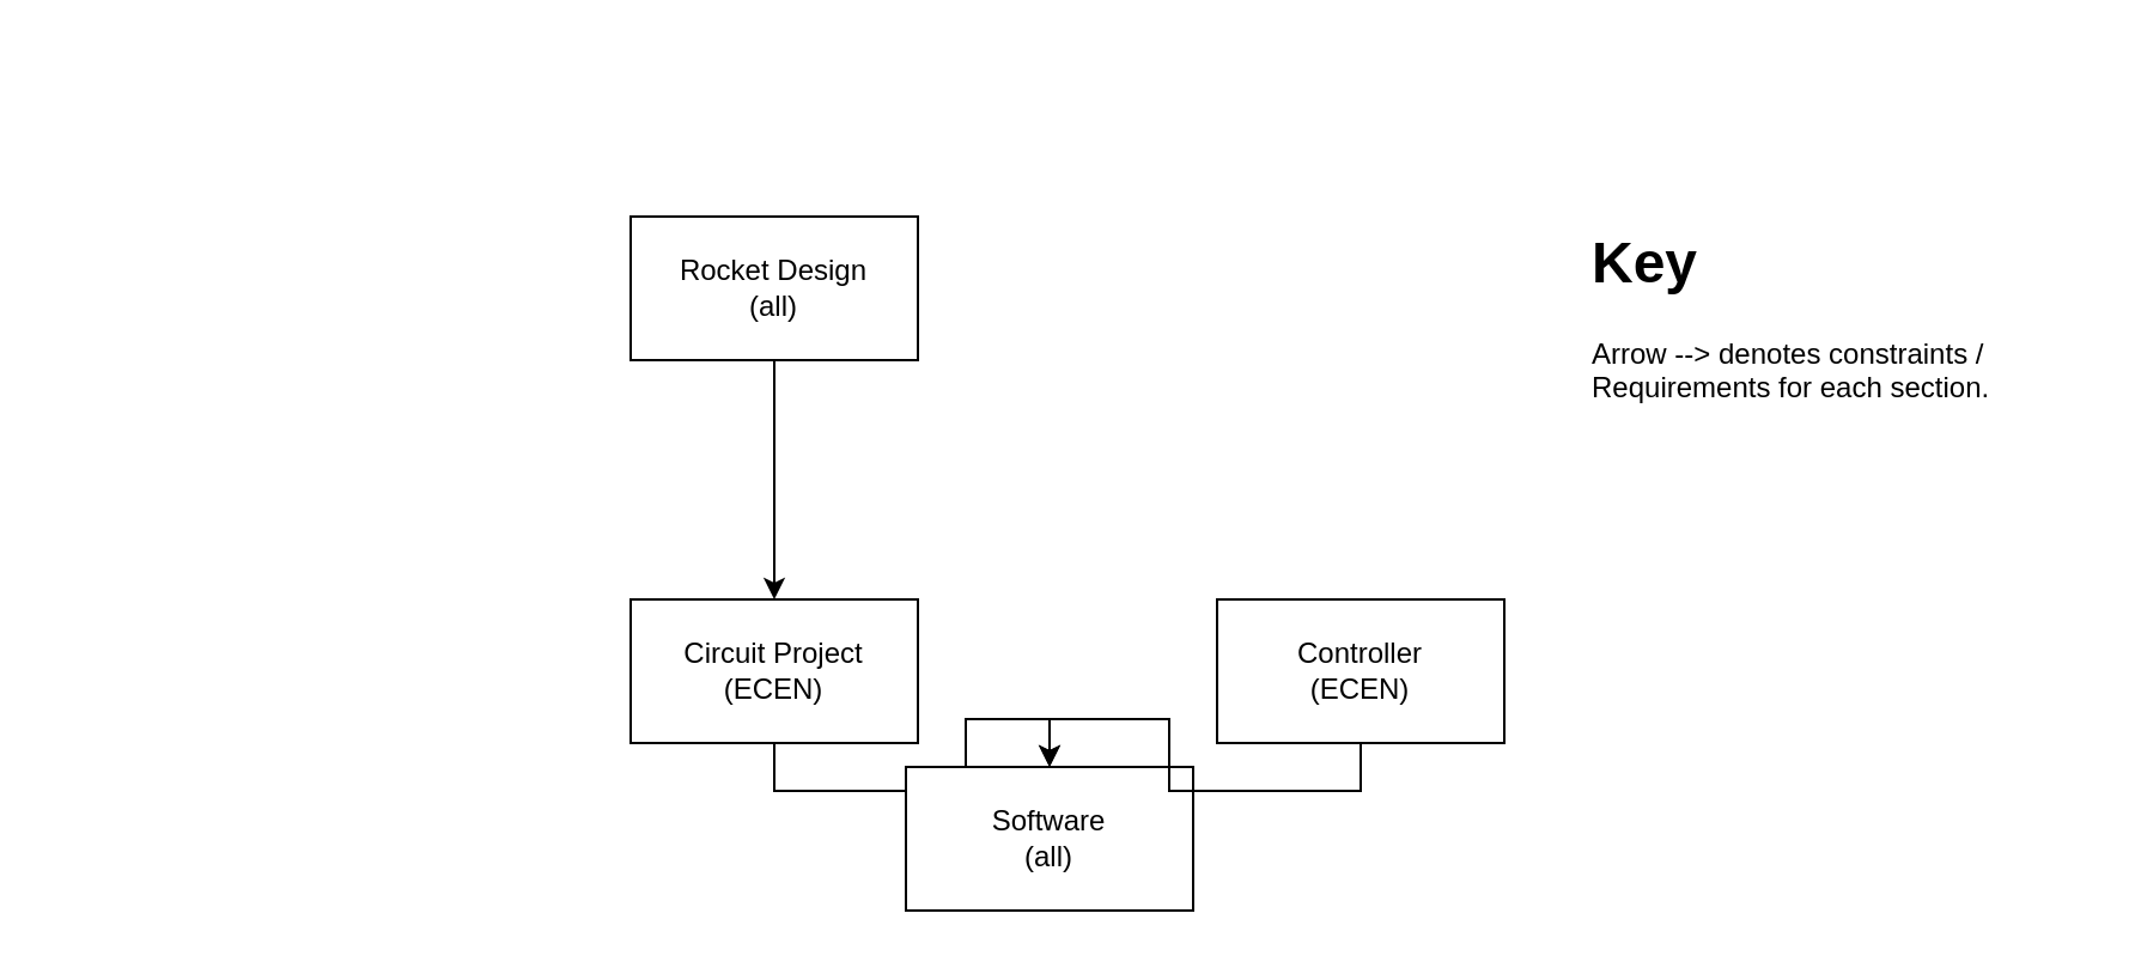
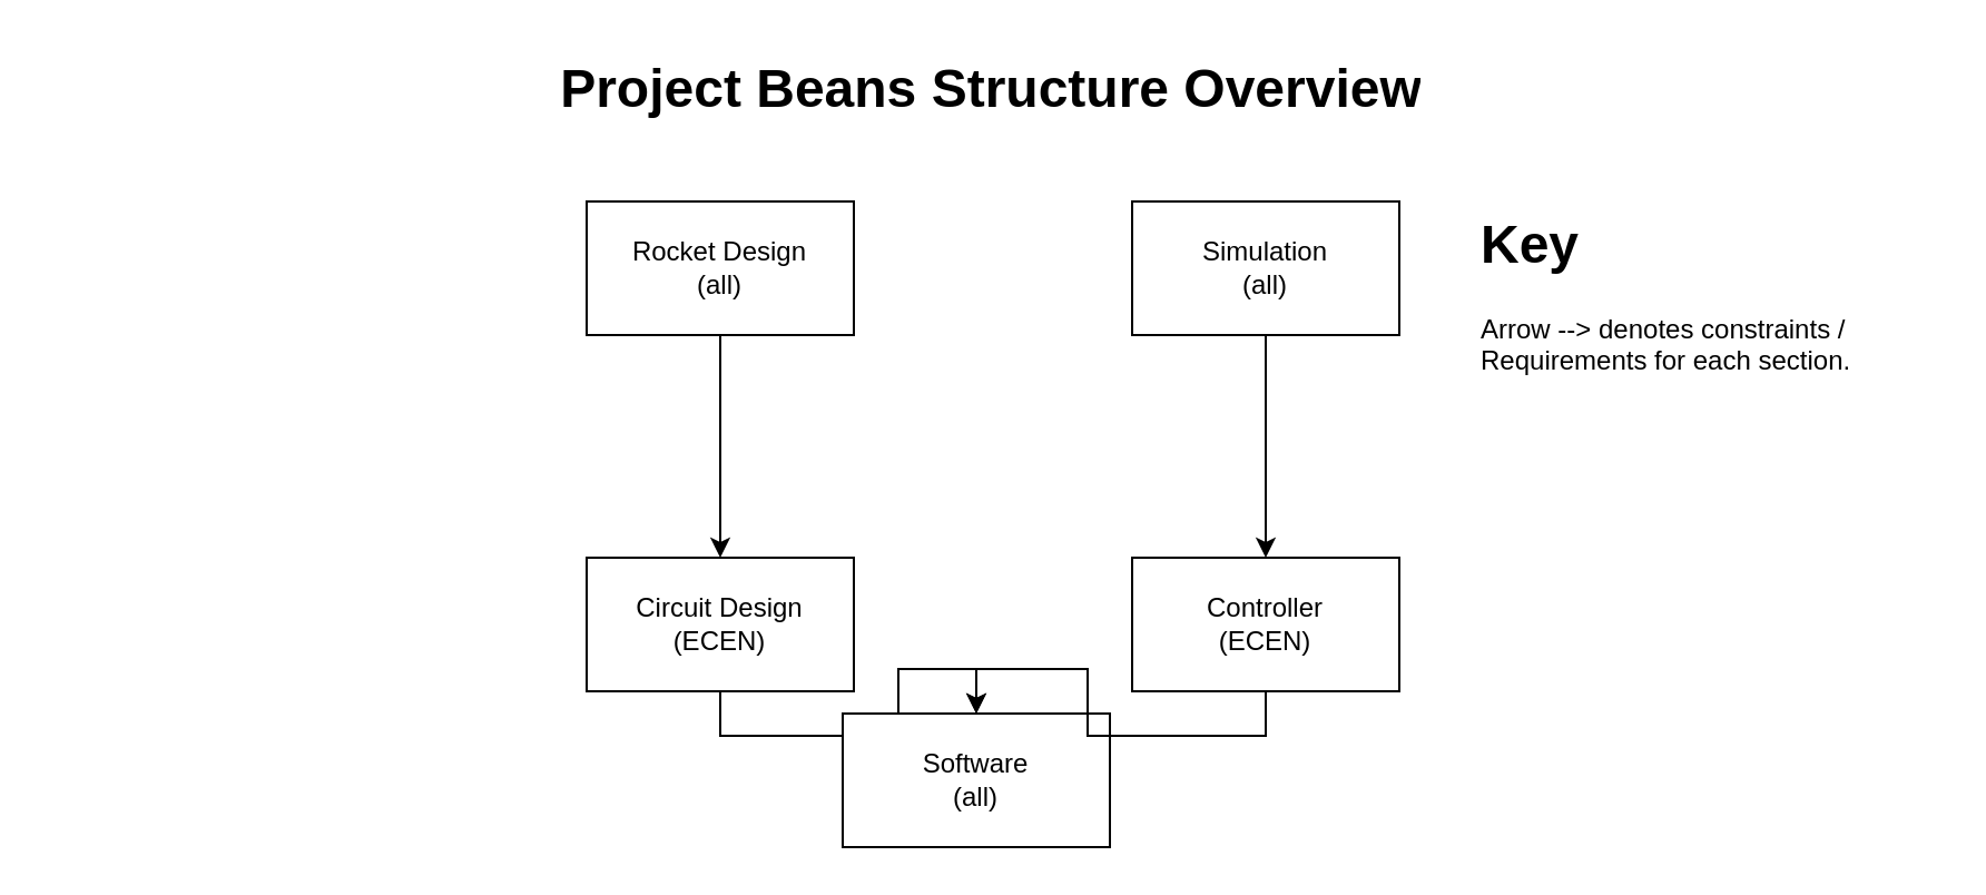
+ <mxCell id="12" value="&lt;h1&gt;Project Beans Structure Overview&lt;/h1&gt;" style="text;html=1;strokeColor=none;fillColor=none;spacing=5;spacingTop=-20;whiteSpace=wrap;overflow=hidden;rounded=0;align=center;" vertex="1" parent="1"><mxGeometry y="20" width="850" height="50" as="geometry" x="20" /></mxCell>
+ <mxCell id="10" value="Simulation&lt;br&gt;(all)" style="rounded=0;whiteSpace=wrap;html=1;" vertex="1" parent="1"><mxGeometry x="508" y="90" width="120" height="60" as="geometry" /></mxCell>
+ <mxCell id="9" style="edgeStyle=orthogonalEdgeStyle;rounded=0;orthogonalLoop=1;jettySize=auto;html=1;" edge="1" parent="1" source="10" target="8"><mxGeometry relative="1" as="geometry" /></mxCell>
- <mxCell id="3" value="Circuit Project&lt;br&gt;(ECEN)" style="rounded=0;whiteSpace=wrap;html=1;" vertex="1" parent="1"><mxGeometry x="263" y="250" width="120" height="60" as="geometry" /></mxCell>
+ <mxCell id="3" value="Circuit Design&lt;br&gt;(ECEN)" style="rounded=0;whiteSpace=wrap;html=1;" vertex="1" parent="1"><mxGeometry x="263" y="250" width="120" height="60" as="geometry" /></mxCell>
